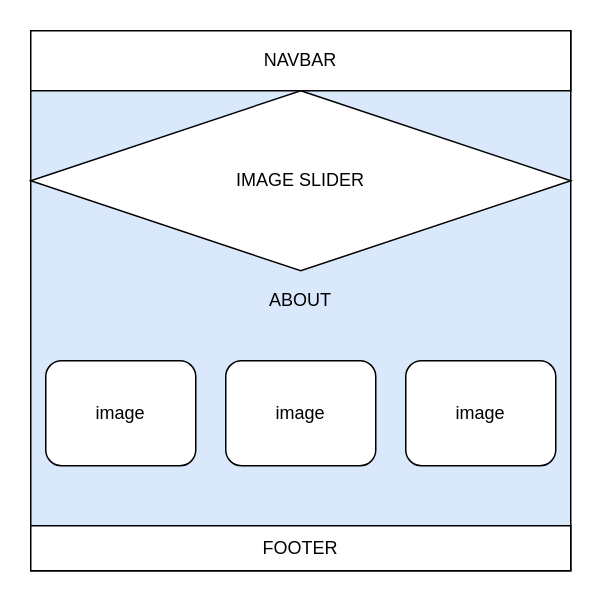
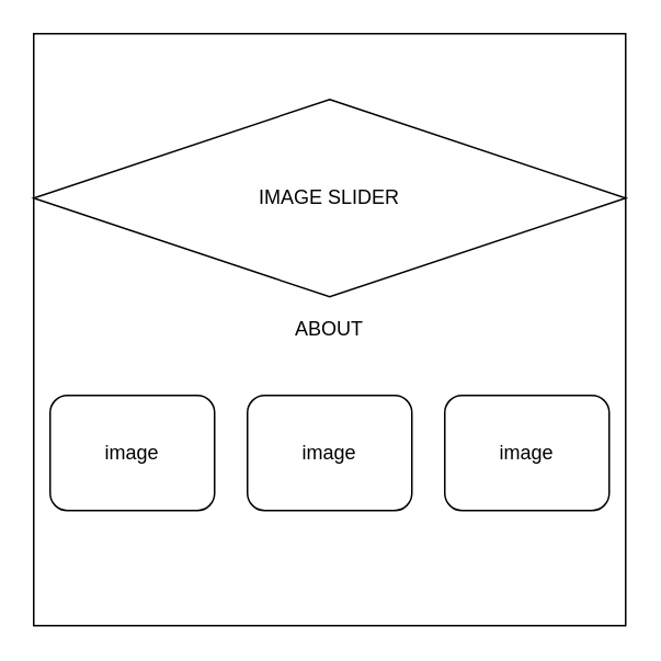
- <mxCell id="3" value="NAVBAR" style="rounded=0;whiteSpace=wrap;html=1;" vertex="1" parent="1"><mxGeometry x="20" y="20" width="360" height="40" as="geometry" /></mxCell>
- <mxCell id="2" value="ABOUT" style="whiteSpace=wrap;html=1;aspect=fixed;fillColor=#dae8fc;" vertex="1" parent="1"><mxGeometry x="20" y="20" width="360" height="360" as="geometry" /></mxCell>
+ <mxCell id="2" value="ABOUT" style="whiteSpace=wrap;html=1;aspect=fixed;" vertex="1" parent="1"><mxGeometry x="20" y="20" width="360" height="360" as="geometry" /></mxCell>
- <mxCell id="4" value="FOOTER" style="rounded=0;whiteSpace=wrap;html=1;" vertex="1" parent="1"><mxGeometry x="20" y="350" width="360" height="30" as="geometry" /></mxCell>
